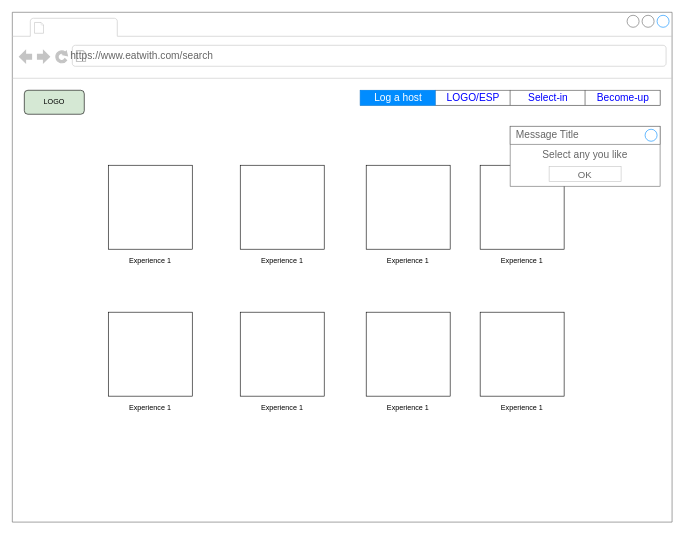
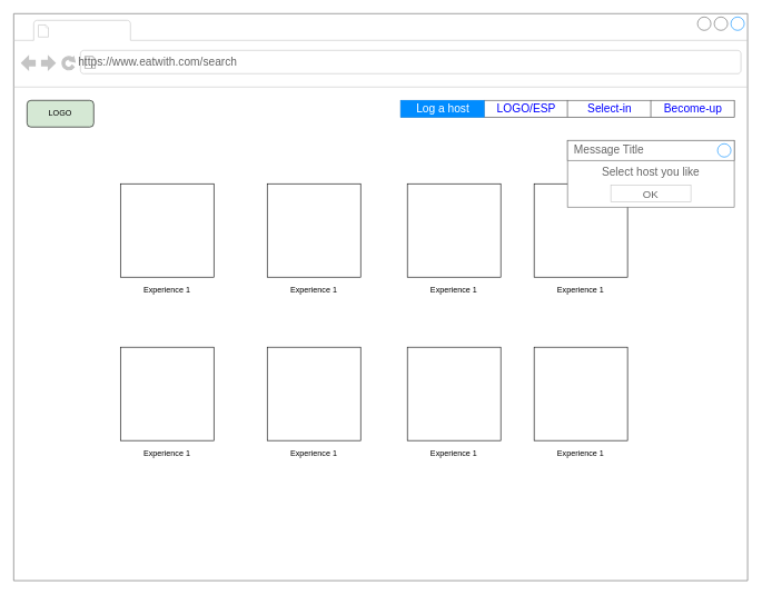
- <mxCell id="29" value="Select any you like" style="strokeWidth=1;shadow=0;dashed=0;align=center;html=1;shape=mxgraph.mockup.containers.rrect;rSize=0;strokeColor=#666666;fontColor=#666666;fontSize=17;verticalAlign=top;whiteSpace=wrap;fillColor=#ffffff;spacingTop=32;" vertex="1" parent="5"><mxGeometry x="830" y="190" width="250" height="100" as="geometry" /></mxCell>
+ <mxCell id="29" value="Select host you like" style="strokeWidth=1;shadow=0;dashed=0;align=center;html=1;shape=mxgraph.mockup.containers.rrect;rSize=0;strokeColor=#666666;fontColor=#666666;fontSize=17;verticalAlign=top;whiteSpace=wrap;fillColor=#ffffff;spacingTop=32;" vertex="1" parent="5"><mxGeometry x="830" y="190" width="250" height="100" as="geometry" /></mxCell>
